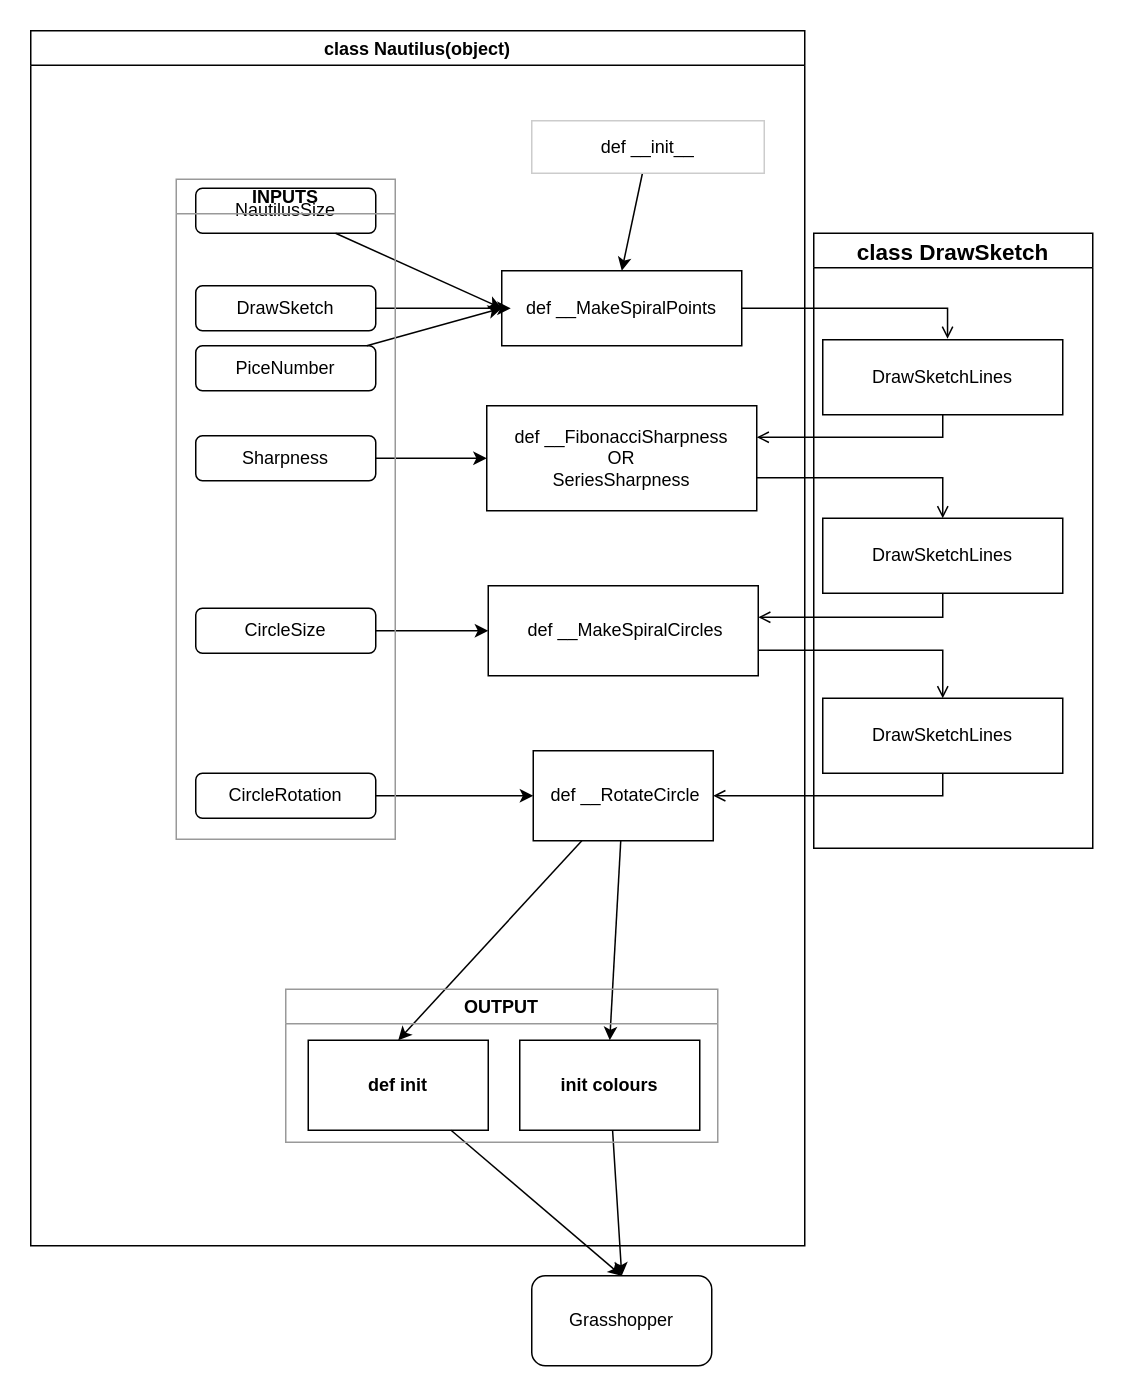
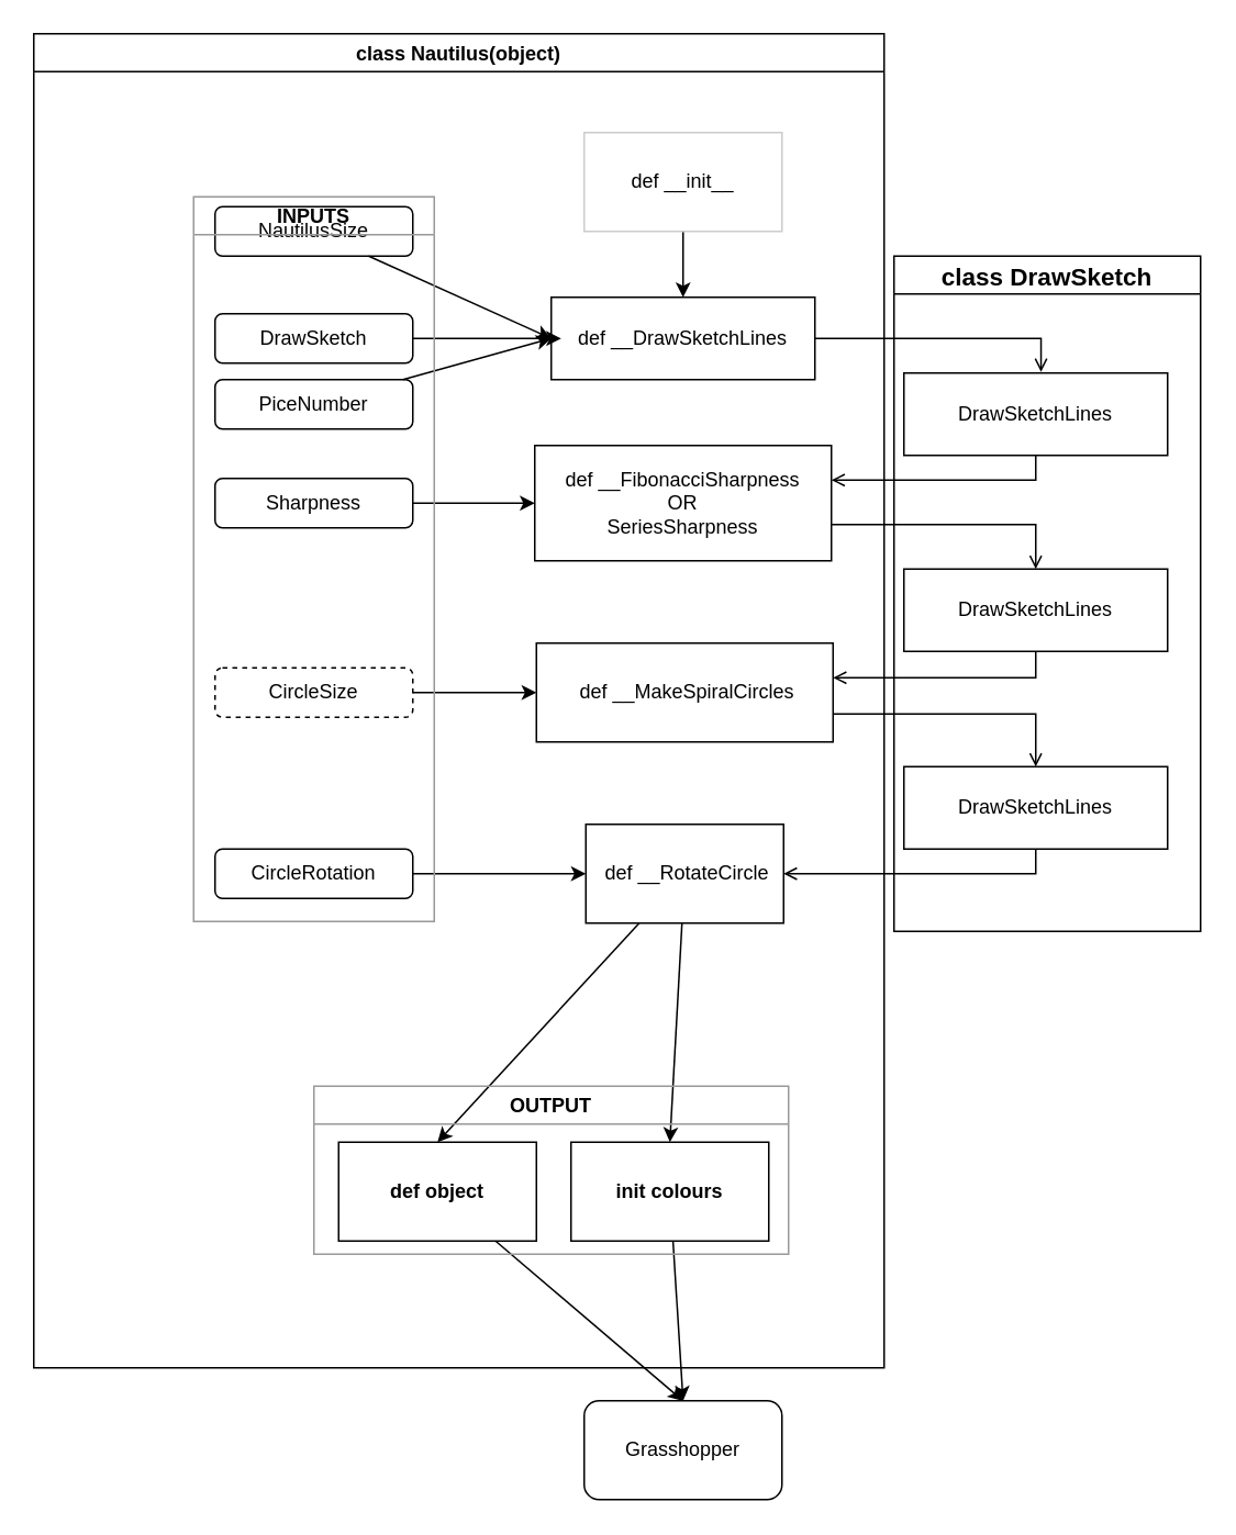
- <mxCell id="10" value="&lt;font color=&quot;#000000&quot;&gt;def __init__&lt;/font&gt;" style="whiteSpace=wrap;html=1;strokeColor=#CCCCCC;fillColor=none;shadow=0;" parent="6" vertex="1"><mxGeometry x="334" y="60" width="155" height="35" as="geometry" /></mxCell>
+ <mxCell id="10" value="&lt;font color=&quot;#000000&quot;&gt;def __init__&lt;/font&gt;" style="whiteSpace=wrap;html=1;strokeColor=#CCCCCC;fillColor=none;shadow=0;" parent="6" vertex="1"><mxGeometry x="334" y="60" width="120" height="60" as="geometry" /></mxCell>
- <mxCell id="12" value="&lt;font color=&quot;#000000&quot;&gt;def __MakeSpiralPoints&lt;/font&gt;" style="whiteSpace=wrap;html=1;strokeColor=#000000;fillColor=none;shadow=0;" parent="6" vertex="1"><mxGeometry x="314" y="160" width="160" height="50" as="geometry" /></mxCell>
+ <mxCell id="12" value="&lt;font color=&quot;#000000&quot;&gt;def __DrawSketchLines&lt;/font&gt;" style="whiteSpace=wrap;html=1;strokeColor=#000000;fillColor=none;shadow=0;" parent="6" vertex="1"><mxGeometry x="314" y="160" width="160" height="50" as="geometry" /></mxCell>
- <mxCell id="27" value="&lt;font color=&quot;#000000&quot;&gt;CircleSize&lt;/font&gt;" style="rounded=1;whiteSpace=wrap;html=1;shadow=0;strokeColor=#000000;fillColor=none;" parent="6" vertex="1"><mxGeometry x="110" y="385" width="120" height="30" as="geometry" /></mxCell>
+ <mxCell id="27" value="&lt;font color=&quot;#000000&quot;&gt;CircleSize&lt;/font&gt;" style="rounded=1;whiteSpace=wrap;html=1;shadow=0;strokeColor=#000000;fillColor=none;dashed=1;" parent="6" vertex="1"><mxGeometry x="110" y="385" width="120" height="30" as="geometry" /></mxCell>
- <mxCell id="13" value="&lt;font color=&quot;#000000&quot;&gt;def init&lt;/font&gt;" style="whiteSpace=wrap;html=1;strokeColor=#000000;shadow=0;fillColor=none;fontStyle=1" parent="6" vertex="1"><mxGeometry x="185" y="673" width="120" height="60" as="geometry" /></mxCell>
+ <mxCell id="13" value="&lt;font color=&quot;#000000&quot;&gt;def object&lt;/font&gt;" style="whiteSpace=wrap;html=1;strokeColor=#000000;shadow=0;fillColor=none;fontStyle=1" parent="6" vertex="1"><mxGeometry x="185" y="673" width="120" height="60" as="geometry" /></mxCell>
